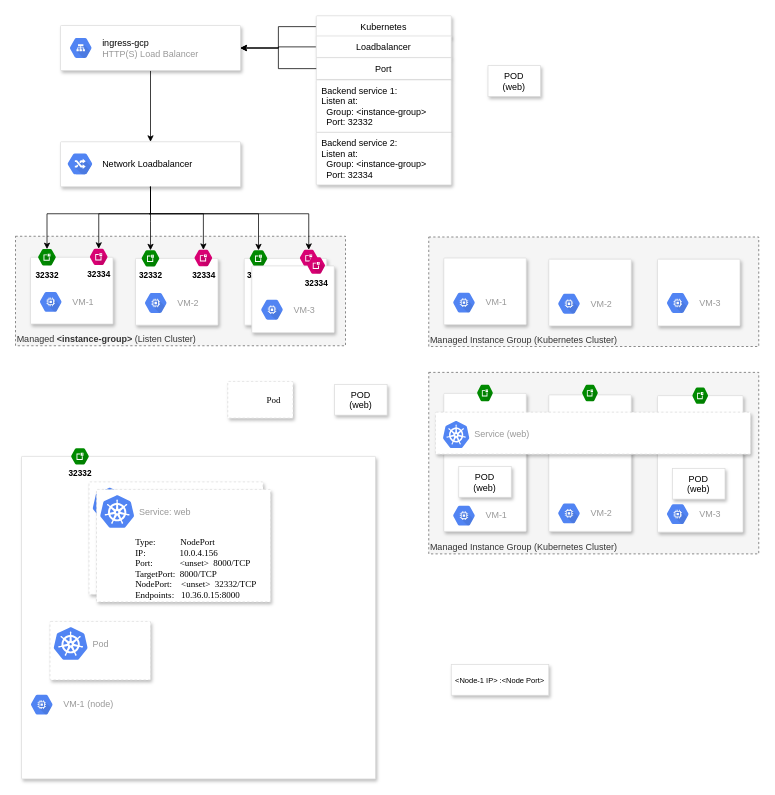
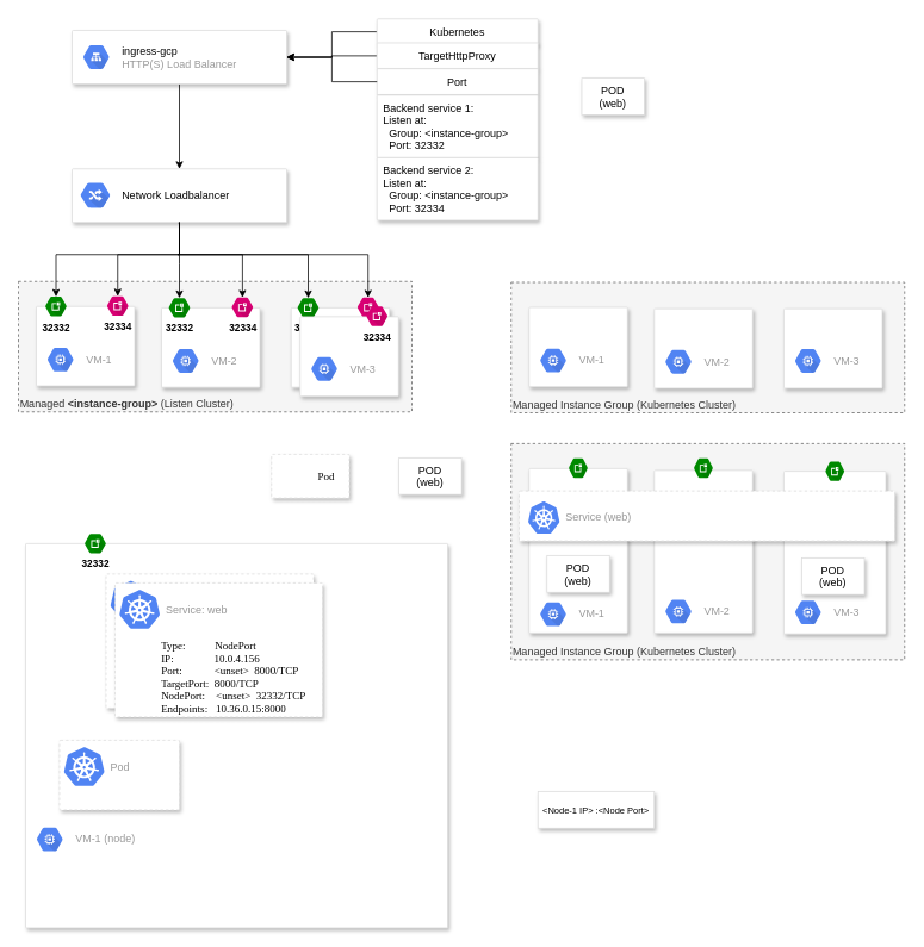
- <mxCell id="29" value="Loadbalancer" style="strokeColor=#dddddd;fillColor=#ffffff;shadow=1;strokeWidth=1;rounded=1;absoluteArcSize=1;arcSize=2;" parent="1" vertex="1"><mxGeometry x="421" y="47.5" width="180" height="29" as="geometry" /></mxCell>
+ <mxCell id="29" value="TargetHttpProxy" style="strokeColor=#dddddd;fillColor=#ffffff;shadow=1;strokeWidth=1;rounded=1;absoluteArcSize=1;arcSize=2;" parent="1" vertex="1"><mxGeometry x="421" y="47.5" width="180" height="29" as="geometry" /></mxCell>
